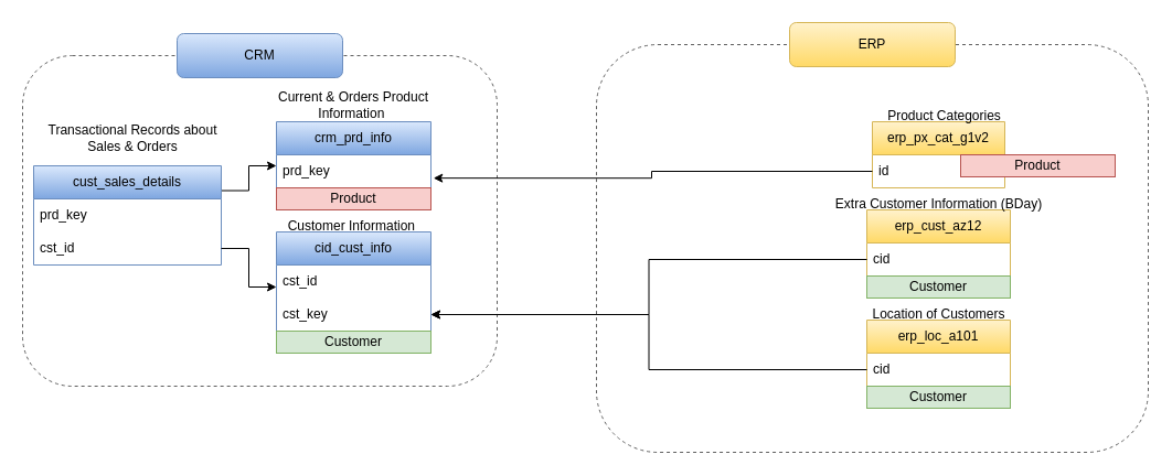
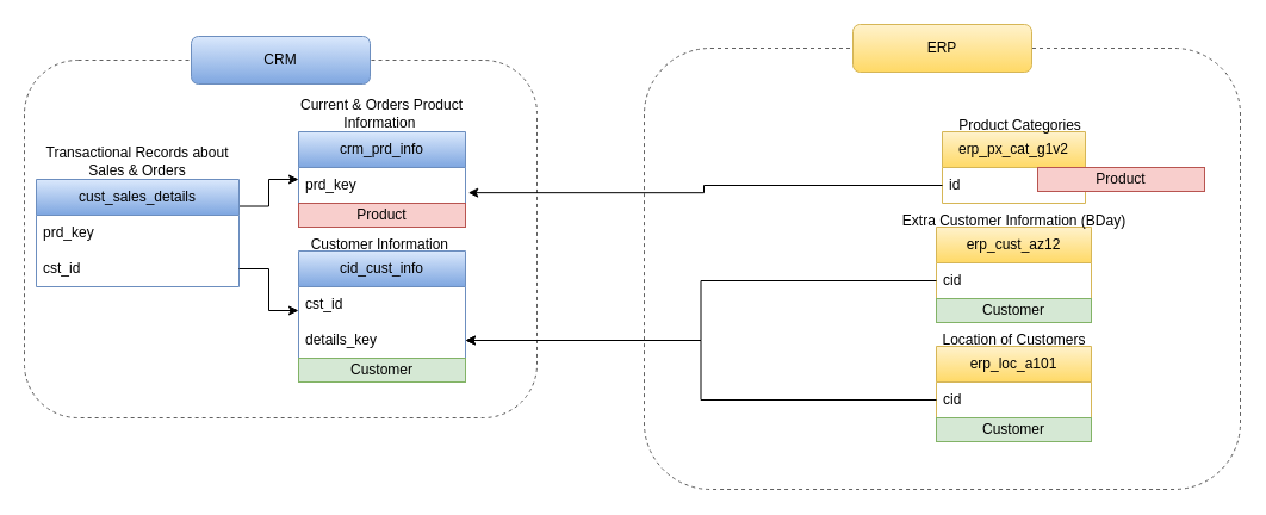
- <mxCell id="6" value="Transactional Records about Sales &amp;amp; Orders" style="text;html=1;align=center;verticalAlign=middle;whiteSpace=wrap;rounded=0;" parent="1" vertex="1"><mxGeometry x="40" y="110" width="160" height="30" as="geometry" /></mxCell>
+ <mxCell id="6" value="Transactional Records about Sales &amp;amp; Orders" style="text;html=1;align=center;verticalAlign=middle;whiteSpace=wrap;rounded=0;" parent="1" vertex="1"><mxGeometry x="35" y="120" width="160" height="30" as="geometry" /></mxCell>
- <mxCell id="11" value="cst_key" style="text;strokeColor=none;fillColor=none;align=left;verticalAlign=middle;spacingLeft=4;spacingRight=4;overflow=hidden;points=[[0,0.5],[1,0.5]];portConstraint=eastwest;rotatable=0;whiteSpace=wrap;html=1;" parent="9" vertex="1"><mxGeometry y="60" width="140" height="30" as="geometry" /></mxCell>
+ <mxCell id="11" value="details_key" style="text;strokeColor=none;fillColor=none;align=left;verticalAlign=middle;spacingLeft=4;spacingRight=4;overflow=hidden;points=[[0,0.5],[1,0.5]];portConstraint=eastwest;rotatable=0;whiteSpace=wrap;html=1;" parent="9" vertex="1"><mxGeometry y="60" width="140" height="30" as="geometry" /></mxCell>
